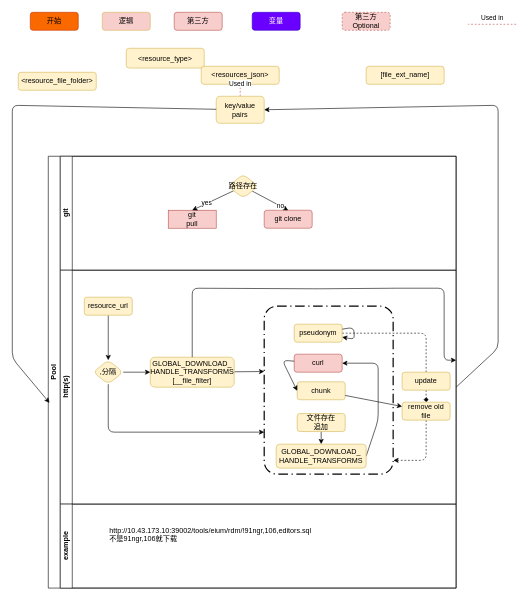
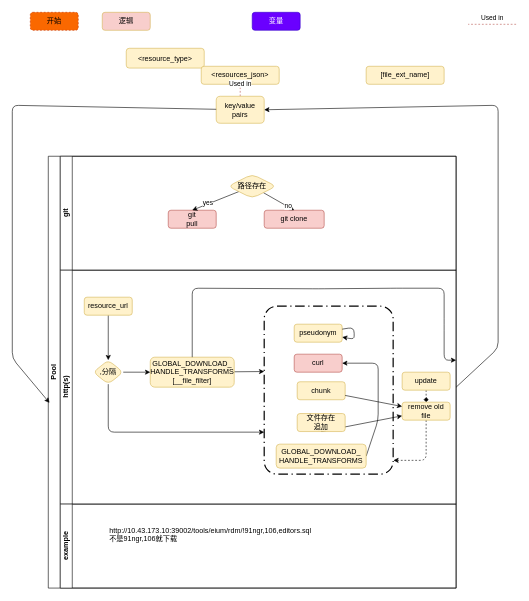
- <mxCell id="7" value="开始" style="rounded=1;whiteSpace=wrap;html=1;fillColor=#fa6800;strokeColor=#C73500;fontColor=#000000;" parent="1" vertex="1"><mxGeometry x="50" y="20" width="80" height="30" as="geometry" /></mxCell>
+ <mxCell id="7" value="开始" style="rounded=1;whiteSpace=wrap;html=1;fillColor=#fa6800;strokeColor=#C73500;fontColor=#000000;dashed=1;" parent="1" vertex="1"><mxGeometry x="50" y="20" width="80" height="30" as="geometry" /></mxCell>
- <mxCell id="3" value="第三方" style="rounded=1;whiteSpace=wrap;html=1;fillColor=#f8cecc;strokeColor=#b85450;" parent="1" vertex="1"><mxGeometry x="290" y="20" width="80" height="30" as="geometry" /></mxCell>
- <mxCell id="5" value="第三方&lt;br&gt;Optional" style="rounded=1;whiteSpace=wrap;html=1;fillColor=#f8cecc;strokeColor=#b85450;dashed=1;" parent="1" vertex="1"><mxGeometry x="570" y="20" width="80" height="30" as="geometry" /></mxCell>
- <mxCell id="9" value="&amp;lt;resource_file_folder&amp;gt;" style="text;whiteSpace=wrap;html=1;align=center;verticalAlign=middle;fillColor=#fff2cc;strokeColor=#d6b656;rounded=1;" parent="1" vertex="1"><mxGeometry x="30" y="120" width="130" height="30" as="geometry" /></mxCell>
- <mxCell id="20" value="路径存在" style="rhombus;whiteSpace=wrap;html=1;strokeColor=#d6b656;fillColor=#fff2cc;rounded=1;" parent="13" vertex="1"><mxGeometry x="280" y="30" width="50" height="40" as="geometry" /></mxCell>
+ <mxCell id="20" value="路径存在" style="rhombus;whiteSpace=wrap;html=1;strokeColor=#d6b656;fillColor=#fff2cc;rounded=1;" parent="13" vertex="1"><mxGeometry x="280" y="30" width="80" height="40" as="geometry" /></mxCell>
- <mxCell id="14" value="git&lt;br&gt;pull" style="whiteSpace=wrap;html=1;fillColor=#f8cecc;strokeColor=#b85450;rounded=0;" parent="13" vertex="1"><mxGeometry x="180" y="90" width="80" height="30" as="geometry" /></mxCell>
+ <mxCell id="14" value="git&lt;br&gt;pull" style="rounded=1;whiteSpace=wrap;html=1;fillColor=#f8cecc;strokeColor=#b85450;" parent="13" vertex="1"><mxGeometry x="180" y="90" width="80" height="30" as="geometry" /></mxCell>
- <mxCell id="15" value="git clone" style="rounded=1;whiteSpace=wrap;html=1;fillColor=#f8cecc;strokeColor=#b85450;" parent="13" vertex="1"><mxGeometry x="340" y="90" width="80" height="30" as="geometry" /></mxCell>
+ <mxCell id="15" value="git clone" style="rounded=1;whiteSpace=wrap;html=1;fillColor=#f8cecc;strokeColor=#b85450;" parent="13" vertex="1"><mxGeometry x="340" y="90" width="100" height="30" as="geometry" /></mxCell>
- <mxCell id="39" style="edgeStyle=none;html=1;entryX=0.5;entryY=0;entryDx=0;entryDy=0;dashed=1;endArrow=none;endFill=0;" edge="1" parent="21" source="40" target="43"><mxGeometry relative="1" as="geometry"><Array as="points"><mxPoint x="610" y="105" /></Array></mxGeometry></mxCell>
- <mxCell id="31" style="edgeStyle=none;html=1;entryX=0;entryY=0.5;entryDx=0;entryDy=0;" parent="21" source="25" target="26" edge="1"><mxGeometry relative="1" as="geometry"><mxPoint x="565" y="480.667" as="sourcePoint" /><mxPoint x="495" y="499.333" as="targetPoint" /><Array as="points"><mxPoint x="370" y="150" /></Array></mxGeometry></mxCell>
- <mxCell id="28" style="edgeStyle=none;html=1;exitX=0.5;exitY=1;exitDx=0;exitDy=0;entryX=0.5;entryY=0;entryDx=0;entryDy=0;" parent="21" source="29" target="32" edge="1"><mxGeometry relative="1" as="geometry" /></mxCell>
+ <mxCell id="28" style="edgeStyle=none;html=1;exitX=0.5;exitY=1;exitDx=0;exitDy=0;" parent="21" source="29" target="45" edge="1"><mxGeometry relative="1" as="geometry" /></mxCell>
